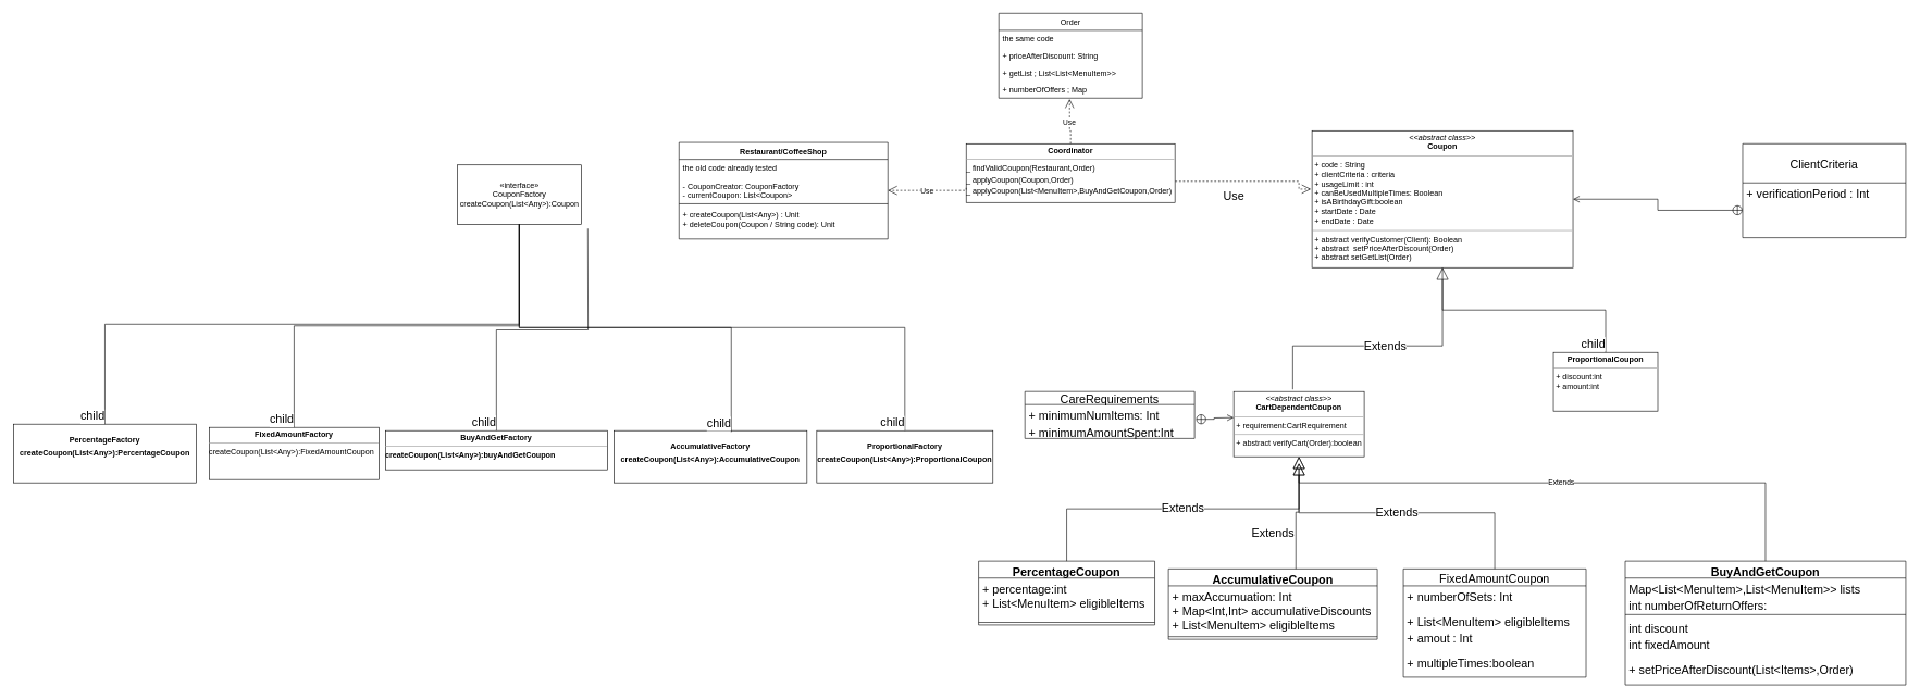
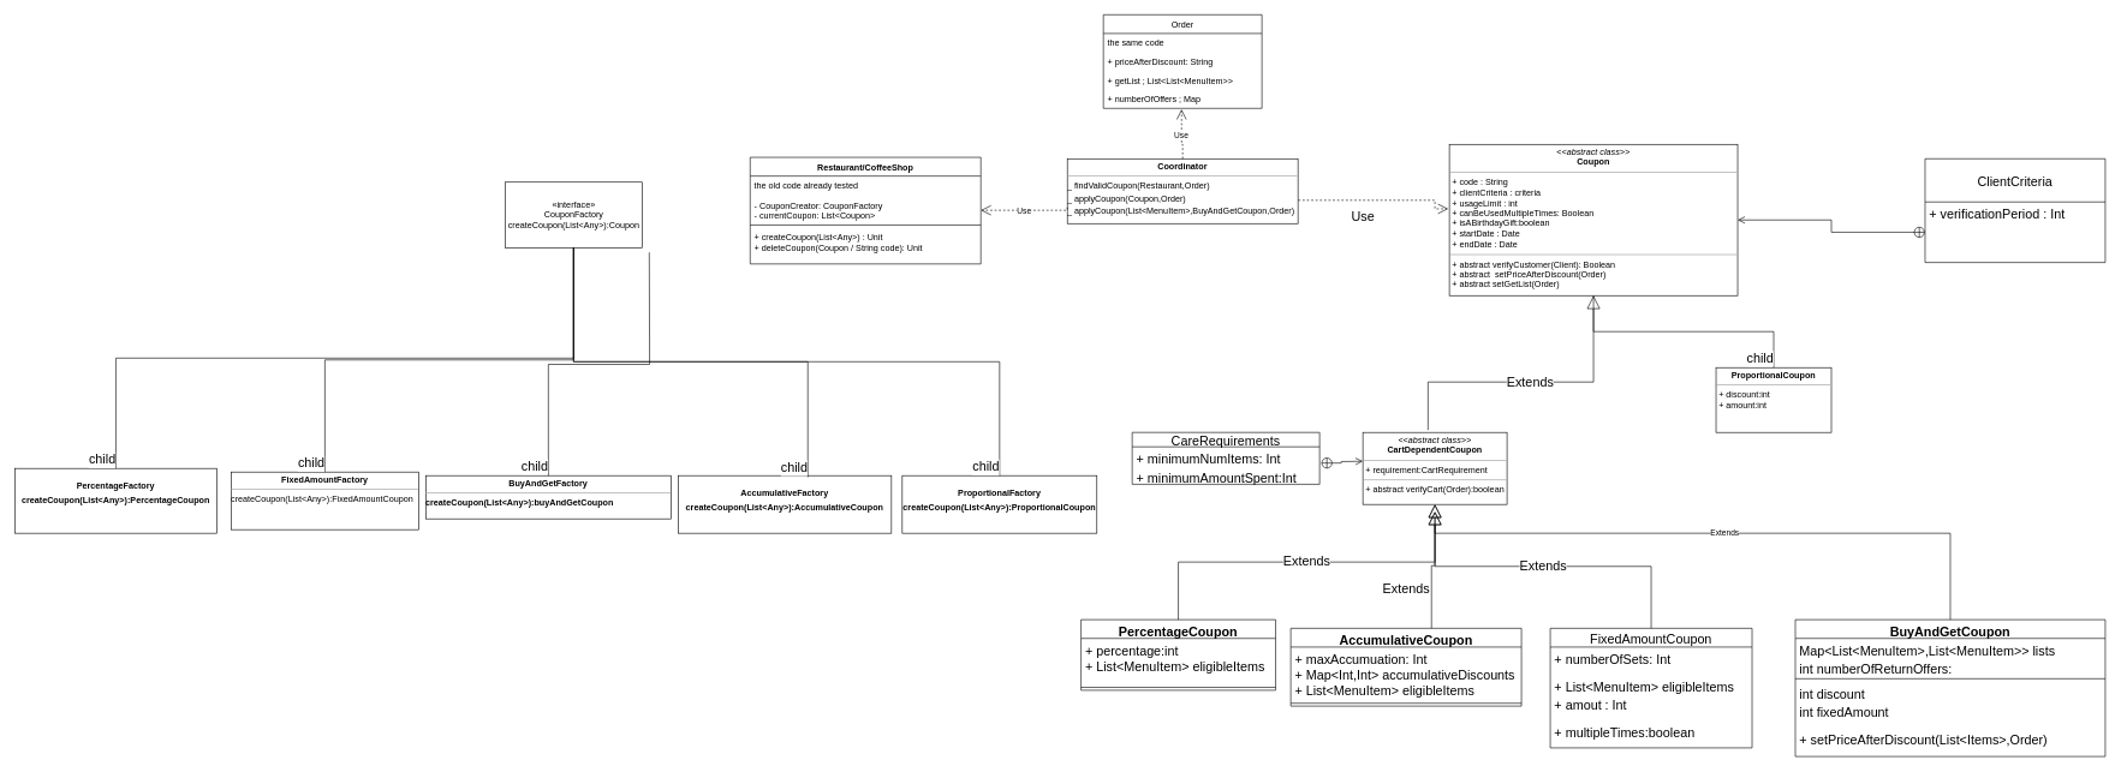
- <mxCell id="23" value="&lt;p style=&quot;margin: 0px ; margin-top: 4px ; text-align: center&quot;&gt;&lt;b&gt;ProportionalCoupon&lt;/b&gt;&lt;/p&gt;&lt;hr size=&quot;1&quot;&gt;&lt;p style=&quot;margin: 0px ; margin-left: 4px&quot;&gt;+ discount:int&lt;/p&gt;&lt;p style=&quot;margin: 0px ; margin-left: 4px&quot;&gt;+ amount:int&lt;/p&gt;&lt;p style=&quot;margin: 0px ; margin-left: 4px&quot;&gt;&lt;br&gt;&lt;/p&gt;" style="verticalAlign=top;align=left;overflow=fill;fontSize=12;fontFamily=Helvetica;html=1;" parent="1" vertex="1"><mxGeometry x="2380" y="540" width="160" height="90" as="geometry" /></mxCell>
+ <mxCell id="23" value="&lt;p style=&quot;margin: 0px ; margin-top: 4px ; text-align: center&quot;&gt;&lt;b&gt;ProportionalCoupon&lt;/b&gt;&lt;/p&gt;&lt;hr size=&quot;1&quot;&gt;&lt;p style=&quot;margin: 0px ; margin-left: 4px&quot;&gt;+ discount:int&lt;/p&gt;&lt;p style=&quot;margin: 0px ; margin-left: 4px&quot;&gt;+ amount:int&lt;/p&gt;&lt;p style=&quot;margin: 0px ; margin-left: 4px&quot;&gt;&lt;br&gt;&lt;/p&gt;" style="verticalAlign=top;align=left;overflow=fill;fontSize=12;fontFamily=Helvetica;html=1;" parent="1" vertex="1"><mxGeometry x="2380" y="510" width="160" height="90" as="geometry" /></mxCell>
